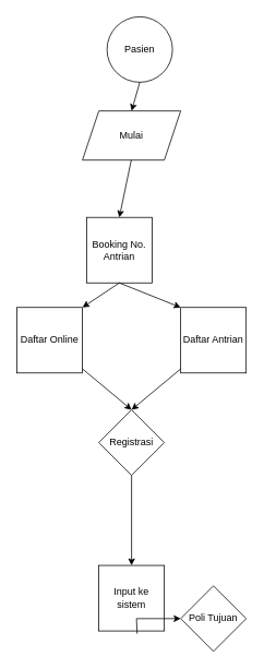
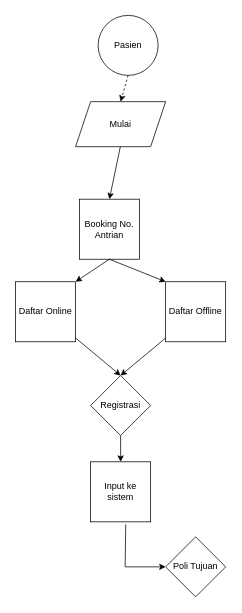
- <mxCell id="11" value="" style="endArrow=classic;html=1;rounded=0;entryX=0.5;entryY=0;entryDx=0;entryDy=0;exitX=0.5;exitY=1;exitDx=0;exitDy=0;" edge="1" parent="1" source="2" target="3"><mxGeometry width="50" height="50" relative="1" as="geometry"><mxPoint x="135" y="135" as="sourcePoint" /><mxPoint x="185" y="85" as="targetPoint" /></mxGeometry></mxCell>
+ <mxCell id="11" value="" style="endArrow=classic;html=1;rounded=0;entryX=0.5;entryY=0;entryDx=0;entryDy=0;exitX=0.5;exitY=1;exitDx=0;exitDy=0;dashed=1;" edge="1" parent="1" source="2" target="3"><mxGeometry width="50" height="50" relative="1" as="geometry"><mxPoint x="135" y="135" as="sourcePoint" /><mxPoint x="185" y="85" as="targetPoint" /></mxGeometry></mxCell>
- <mxCell id="6" value="Daftar Antrian" style="whiteSpace=wrap;html=1;aspect=fixed;" vertex="1" parent="1"><mxGeometry x="220" y="375" width="80" height="80" as="geometry" /></mxCell>
+ <mxCell id="6" value="Daftar Offline" style="whiteSpace=wrap;html=1;aspect=fixed;" vertex="1" parent="1"><mxGeometry x="220" y="375" width="80" height="80" as="geometry" /></mxCell>
- <mxCell id="9" value="Input ke sistem" style="whiteSpace=wrap;html=1;aspect=fixed;" vertex="1" parent="1"><mxGeometry x="120" y="690" width="80" height="80" as="geometry" /></mxCell>
+ <mxCell id="9" value="Input ke sistem" style="whiteSpace=wrap;html=1;aspect=fixed;" vertex="1" parent="1"><mxGeometry x="120" y="615" width="80" height="80" as="geometry" /></mxCell>
